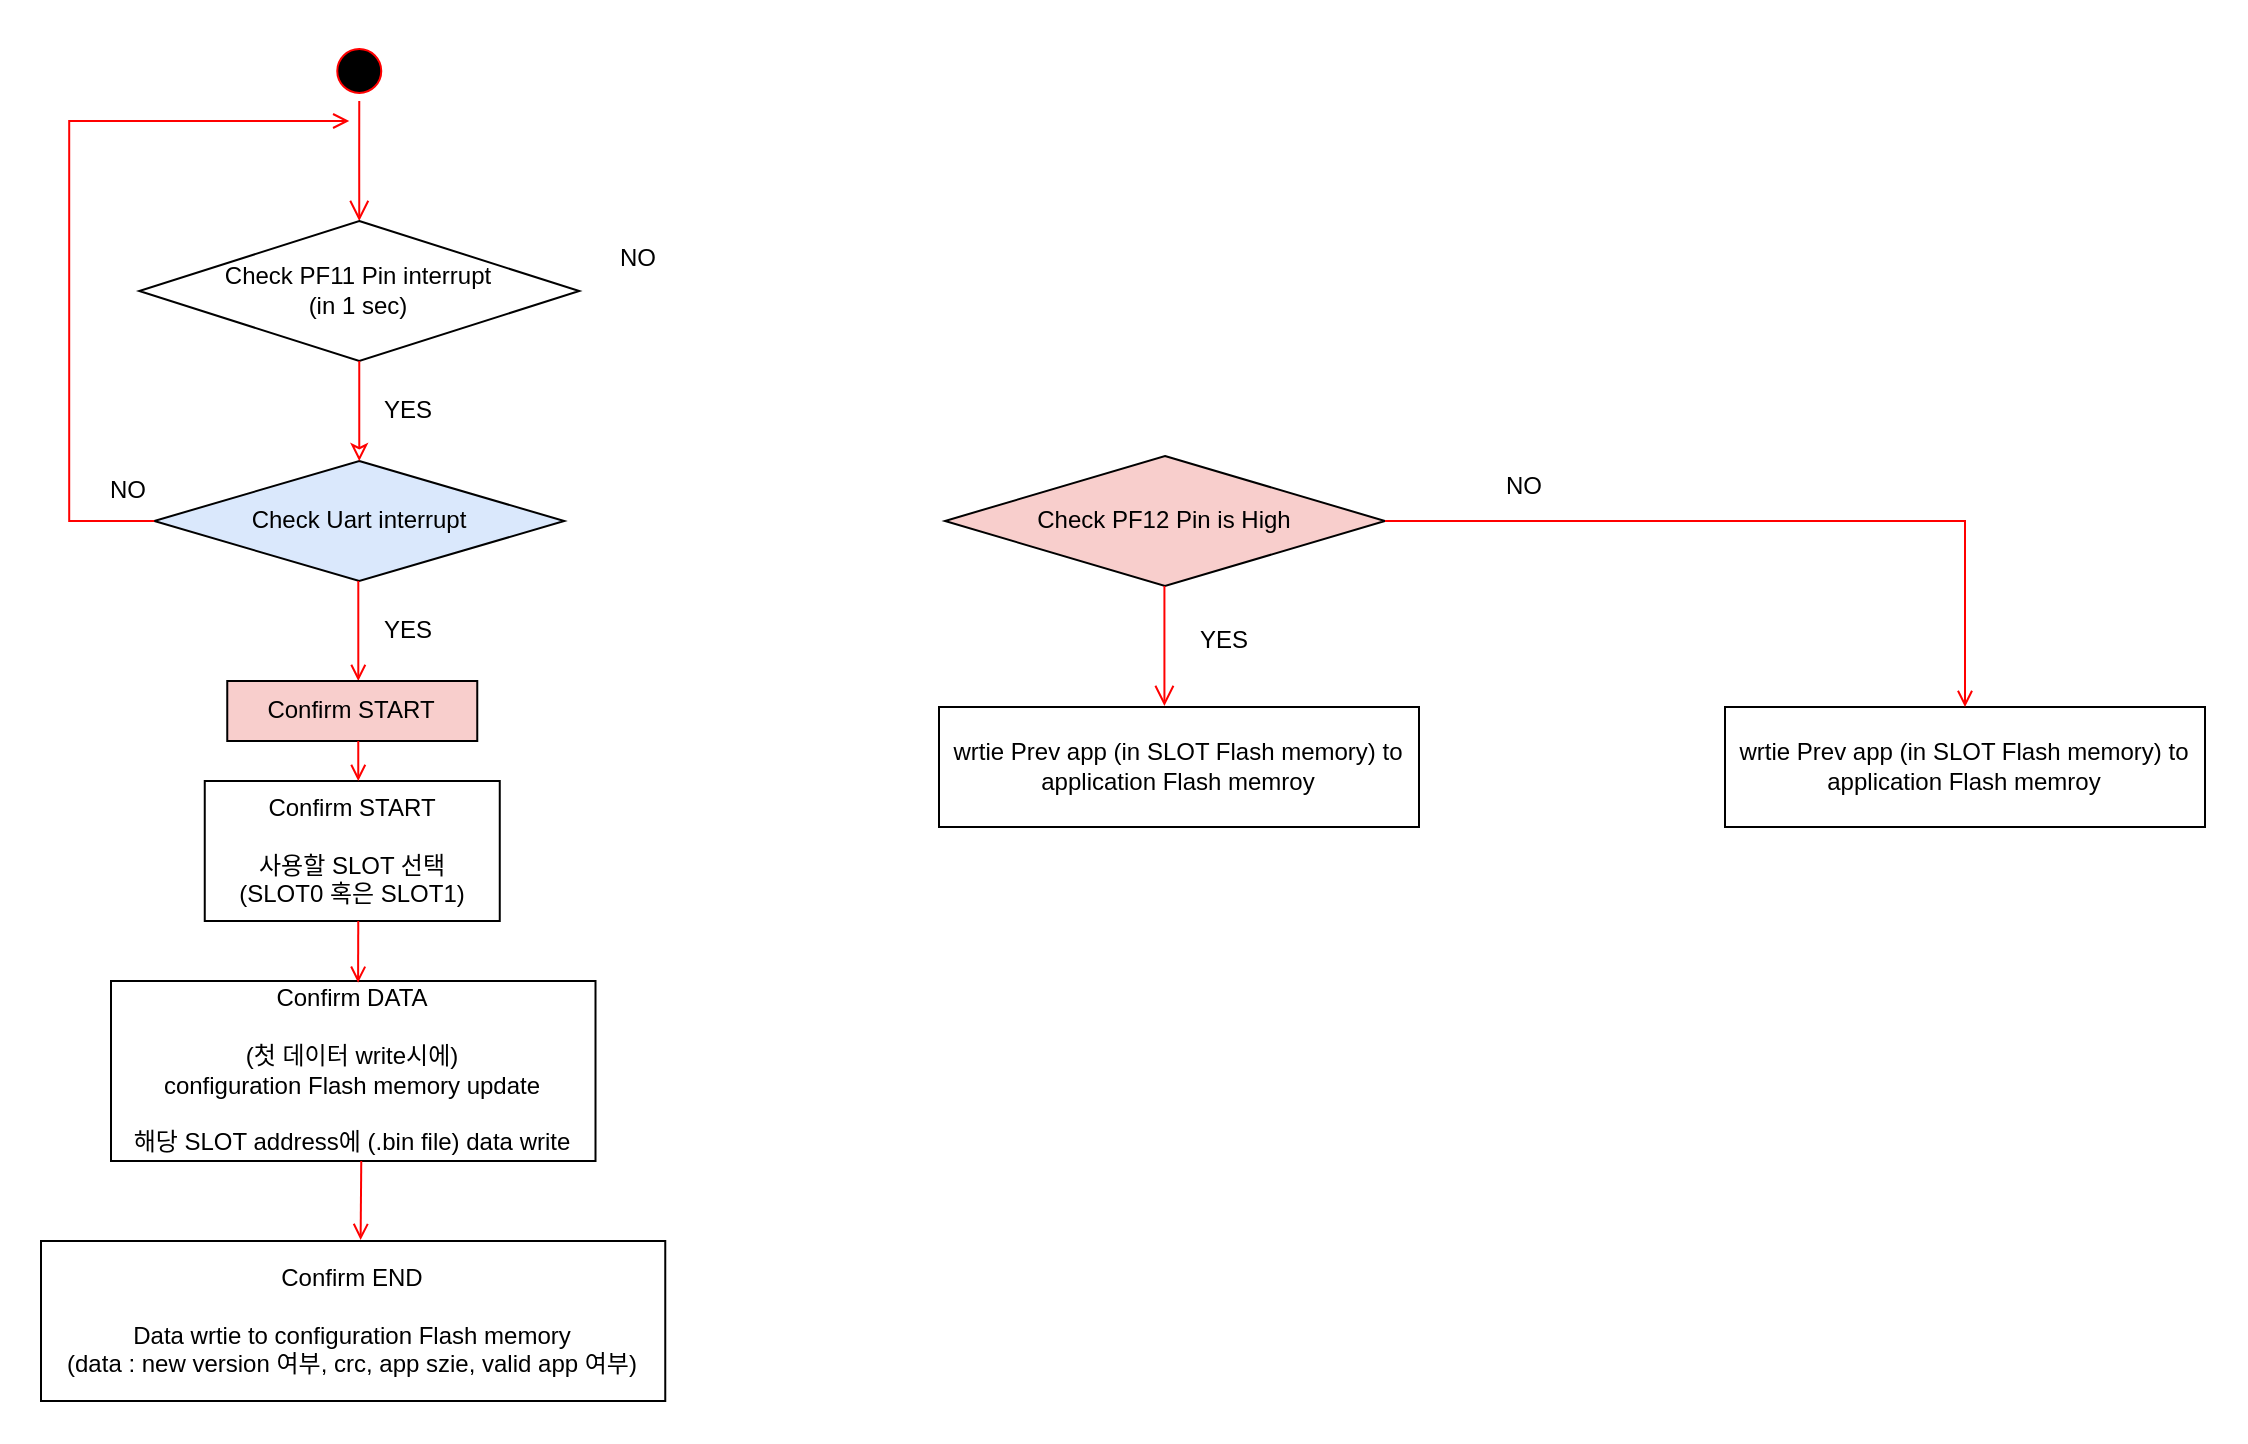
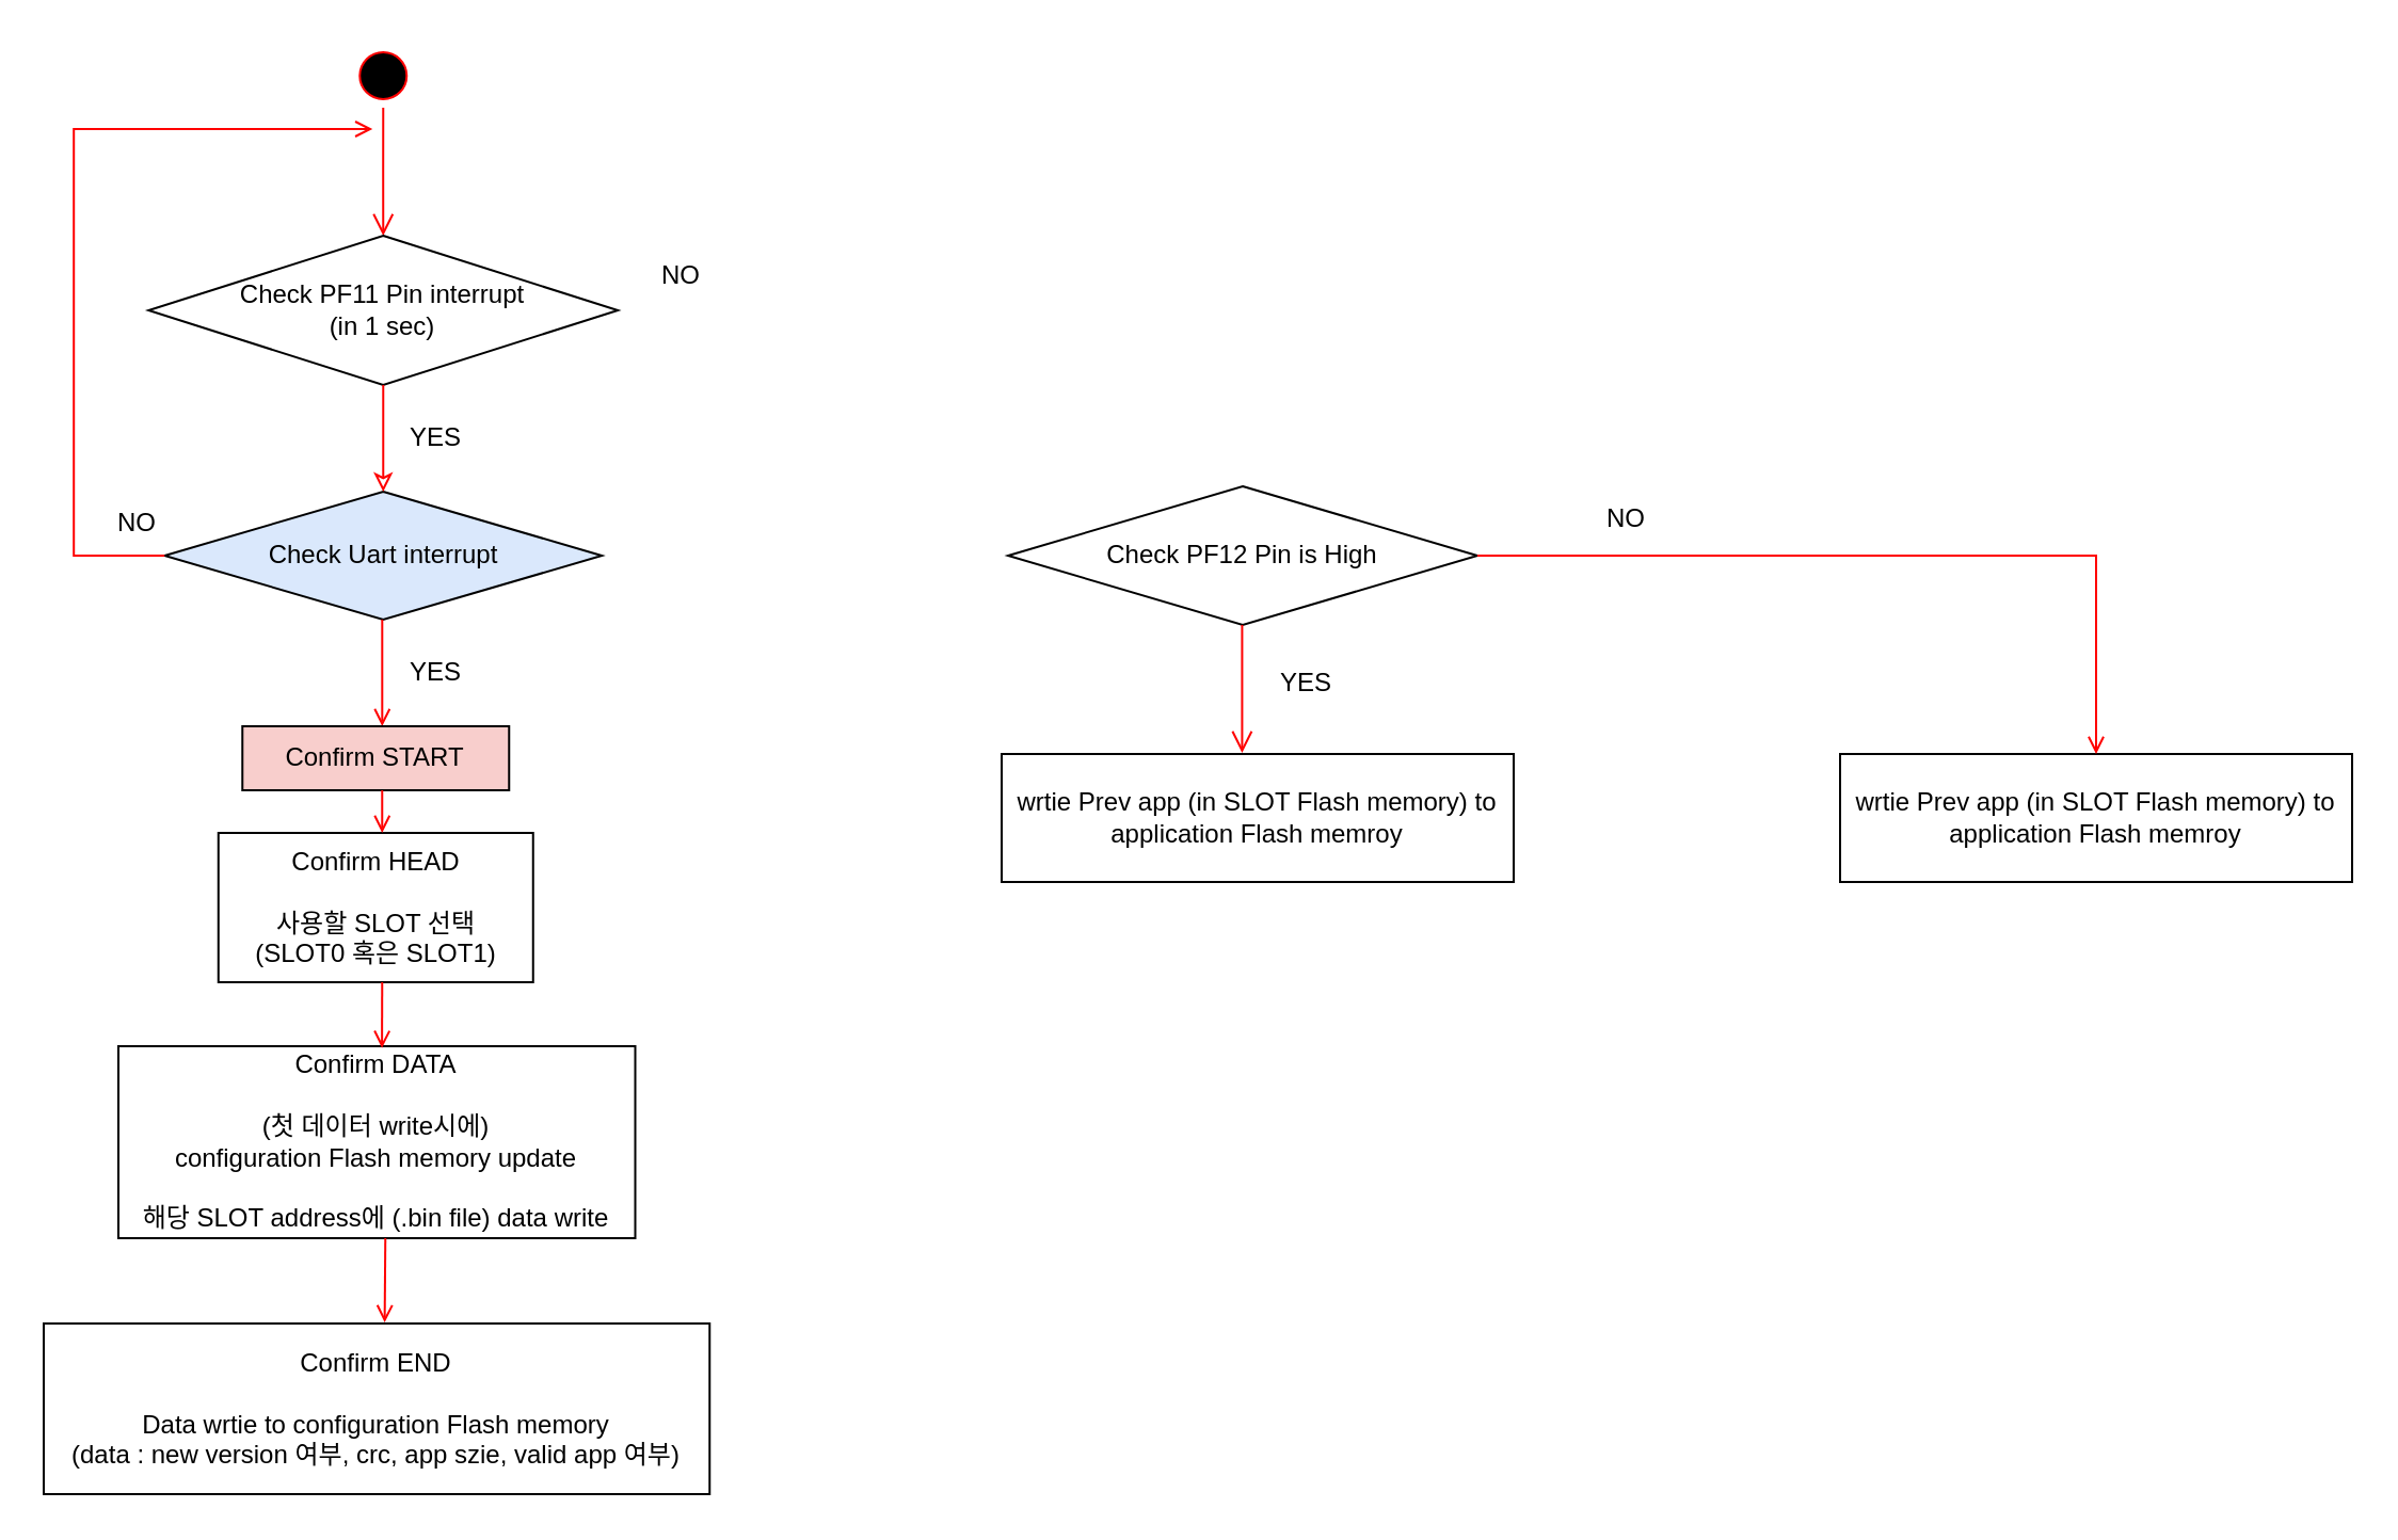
- <mxCell id="10" value="Check PF12 Pin is High" style="rhombus;whiteSpace=wrap;html=1;fillColor=#f8cecc;" vertex="1" parent="1"><mxGeometry x="472" y="227.5" width="220" height="65" as="geometry" /></mxCell>
+ <mxCell id="10" value="Check PF12 Pin is High" style="rhombus;whiteSpace=wrap;html=1;" vertex="1" parent="1"><mxGeometry x="472" y="227.5" width="220" height="65" as="geometry" /></mxCell>
- <mxCell id="15" value="Confirm START&lt;br&gt;&lt;span style=&quot;text-align: left; background-color: initial;&quot;&gt;&lt;br&gt;사용할 SLOT 선택&lt;br&gt;&lt;/span&gt;(SLOT0 혹은 SLOT1)" style="rounded=0;whiteSpace=wrap;html=1;" vertex="1" parent="1"><mxGeometry x="101.88" y="390" width="147.5" height="70" as="geometry" /></mxCell>
+ <mxCell id="15" value="Confirm HEAD&lt;br&gt;&lt;span style=&quot;text-align: left; background-color: initial;&quot;&gt;&lt;br&gt;사용할 SLOT 선택&lt;br&gt;&lt;/span&gt;(SLOT0 혹은 SLOT1)" style="rounded=0;whiteSpace=wrap;html=1;" vertex="1" parent="1"><mxGeometry x="101.88" y="390" width="147.5" height="70" as="geometry" /></mxCell>
